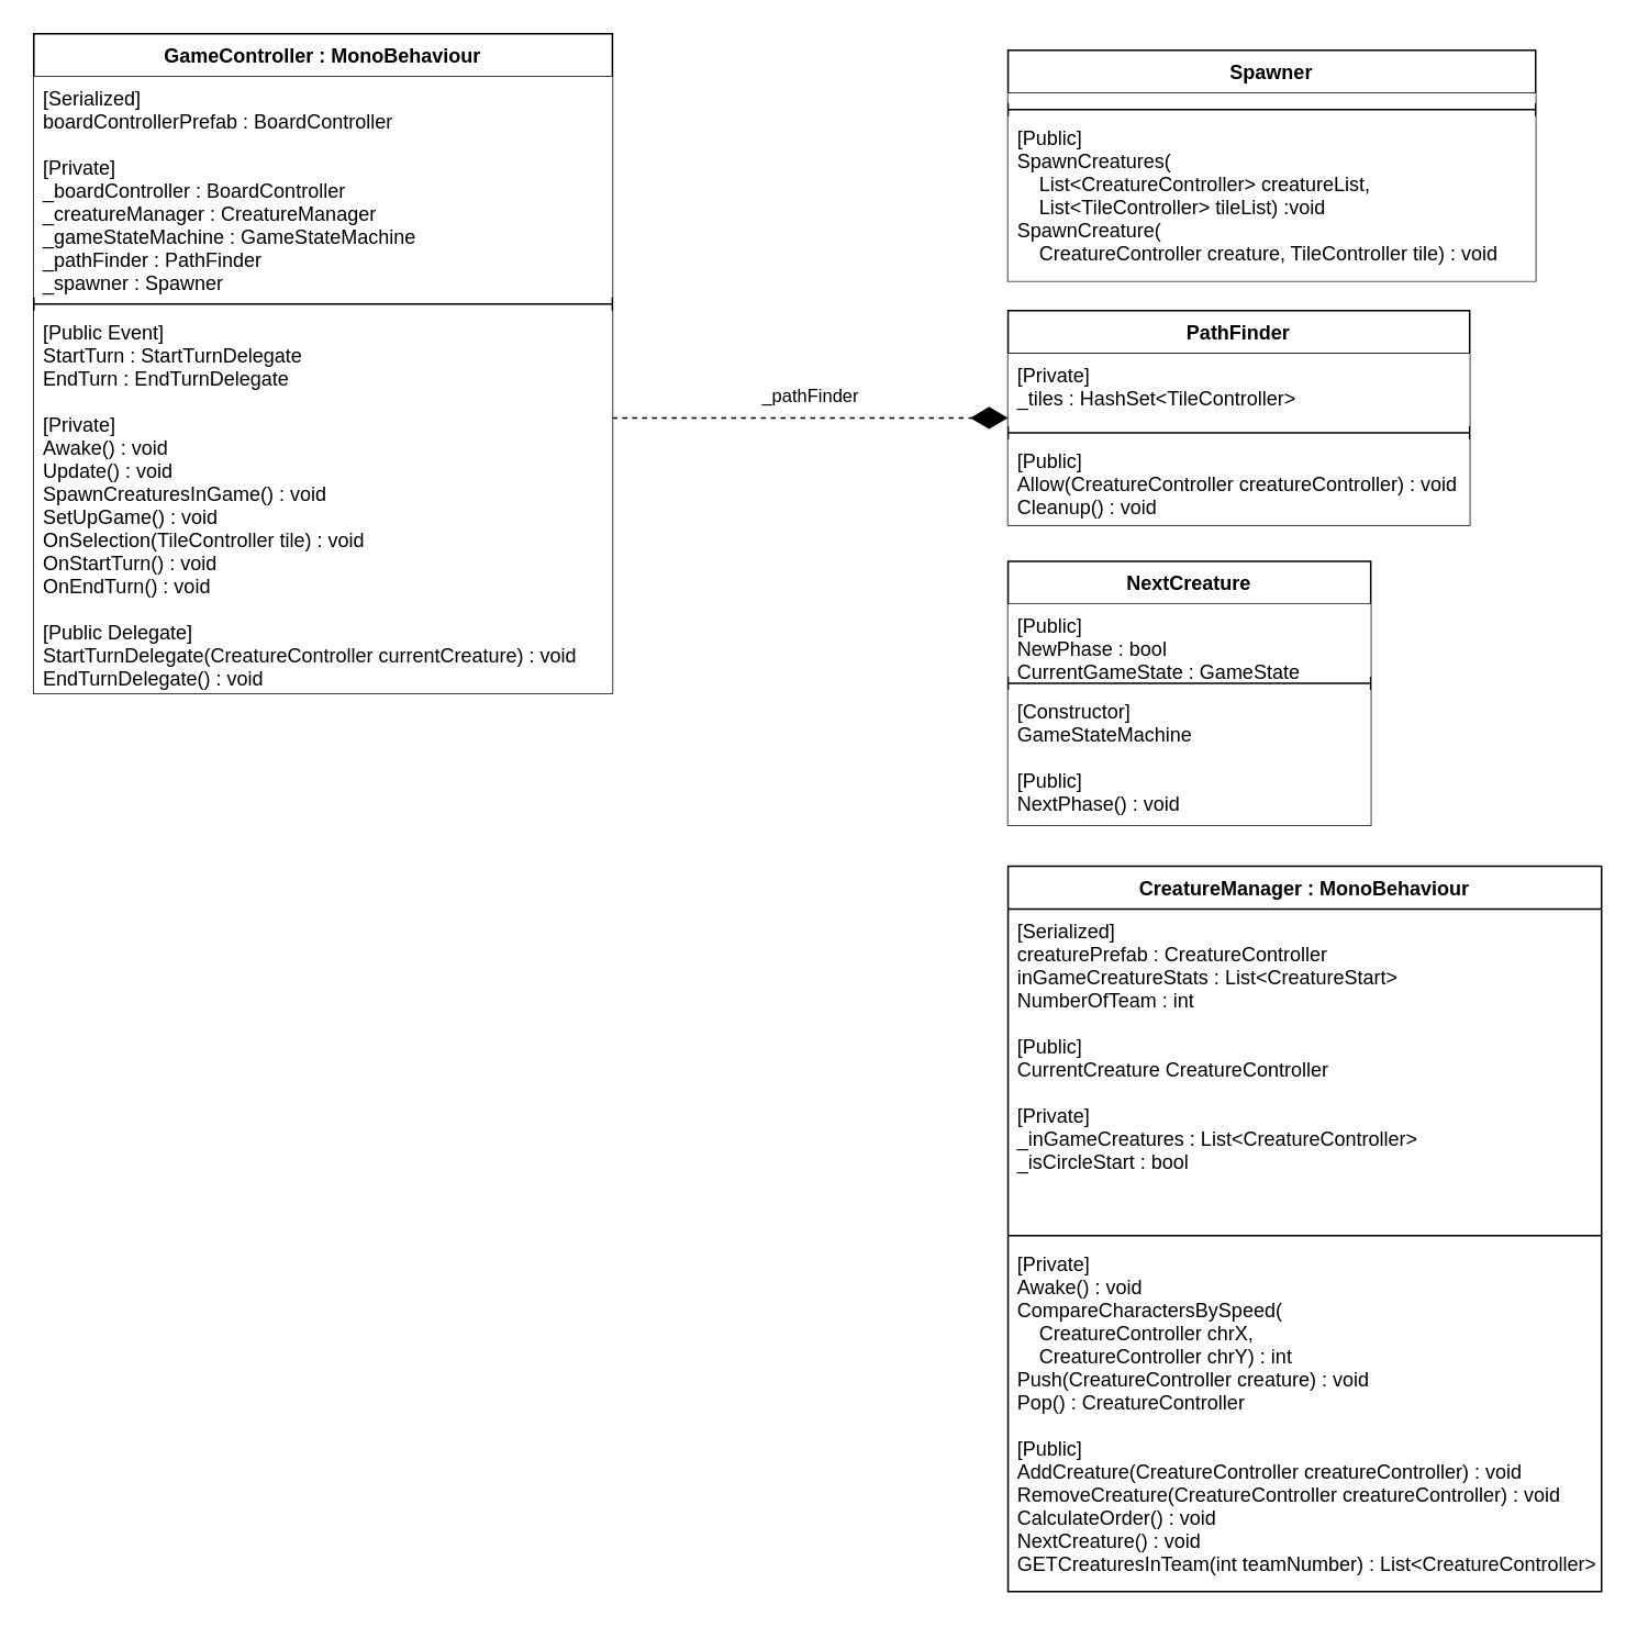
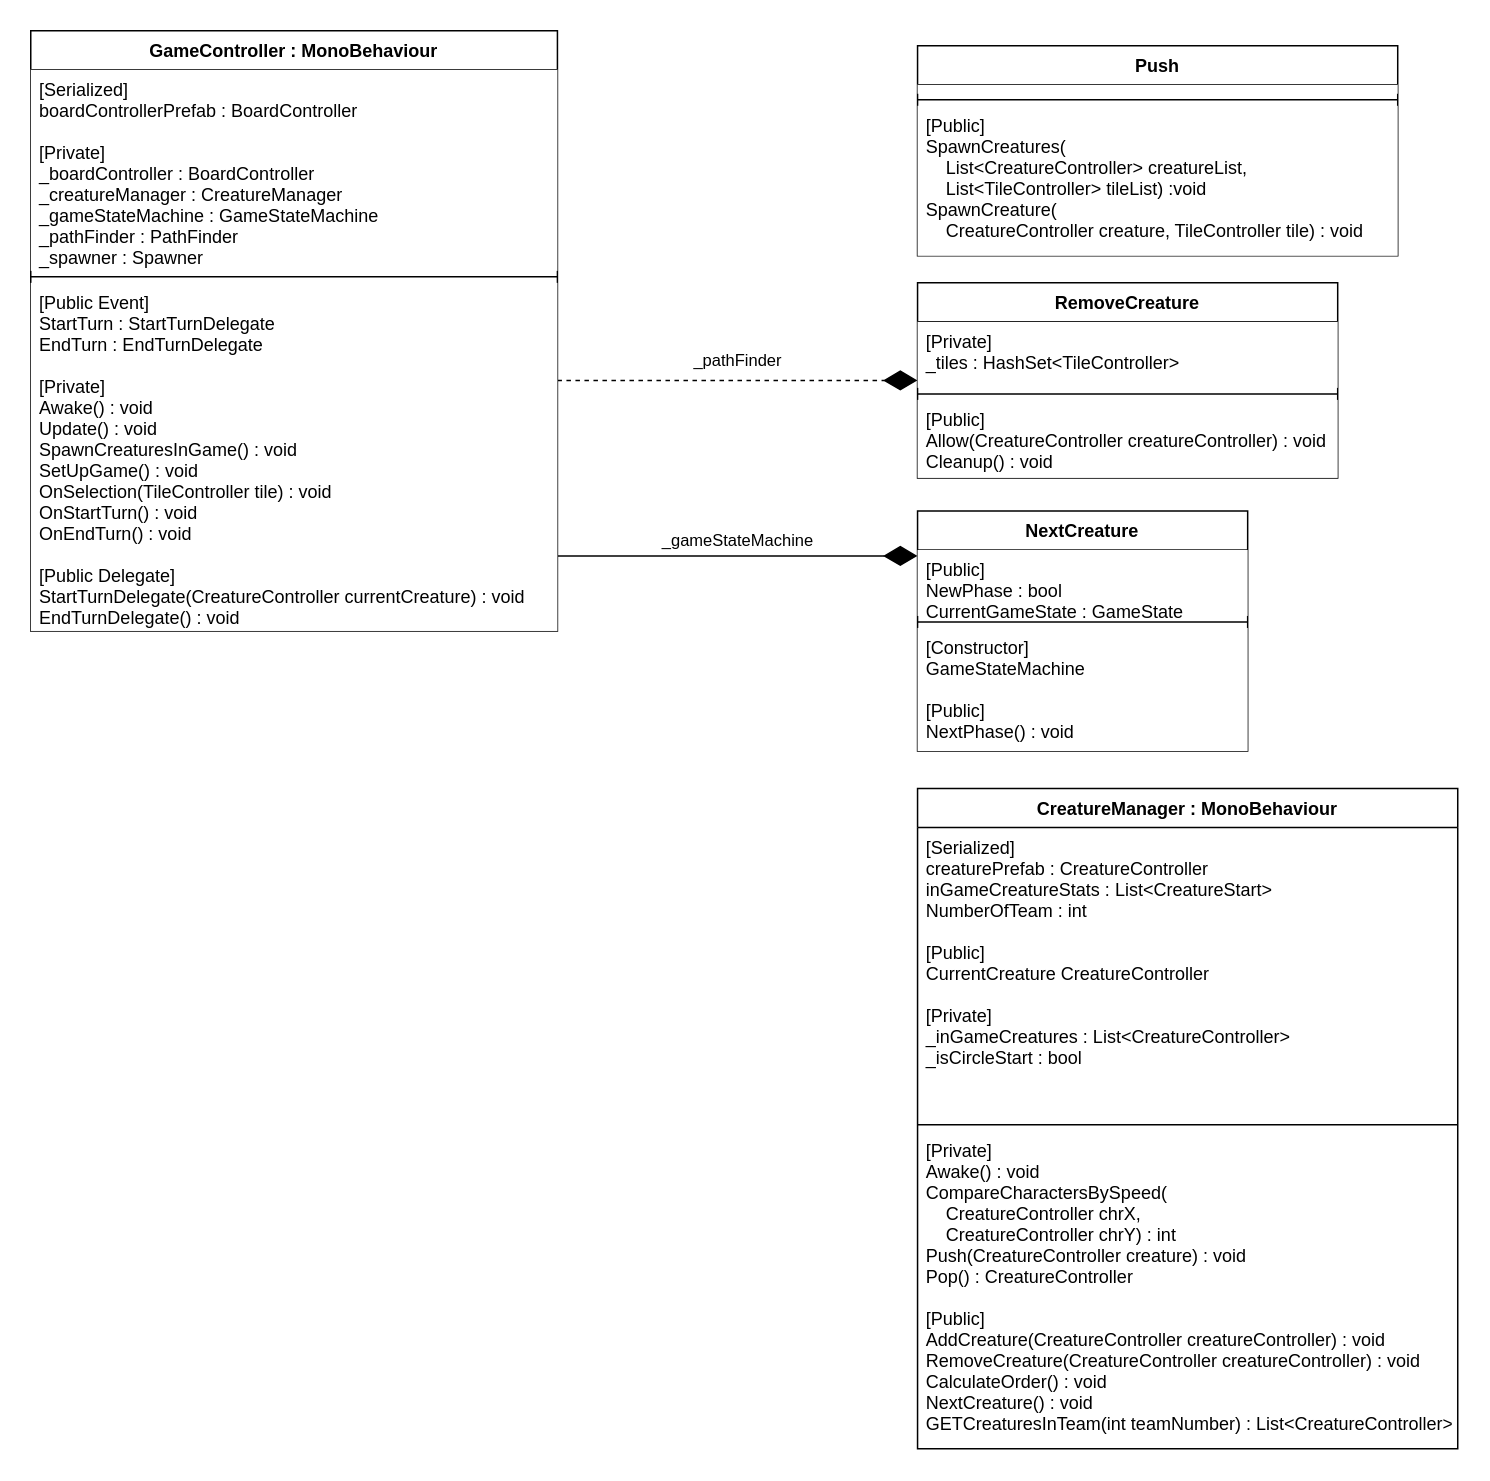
- <mxCell id="8" value="Spawner" style="swimlane;fontStyle=1;align=center;verticalAlign=top;childLayout=stackLayout;horizontal=1;startSize=26;horizontalStack=0;resizeParent=1;resizeParentMax=0;resizeLast=0;collapsible=1;marginBottom=0;rounded=0;glass=0;labelBackgroundColor=none;sketch=0;" vertex="1" parent="1"><mxGeometry x="611" y="30" width="320" height="140" as="geometry" /></mxCell>
+ <mxCell id="8" value="Push" style="swimlane;fontStyle=1;align=center;verticalAlign=top;childLayout=stackLayout;horizontal=1;startSize=26;horizontalStack=0;resizeParent=1;resizeParentMax=0;resizeLast=0;collapsible=1;marginBottom=0;rounded=0;glass=0;labelBackgroundColor=none;sketch=0;" vertex="1" parent="1"><mxGeometry x="611" y="30" width="320" height="140" as="geometry" /></mxCell>
- <mxCell id="12" value="PathFinder" style="swimlane;fontStyle=1;align=center;verticalAlign=top;childLayout=stackLayout;horizontal=1;startSize=26;horizontalStack=0;resizeParent=1;resizeParentMax=0;resizeLast=0;collapsible=1;marginBottom=0;rounded=0;glass=0;labelBackgroundColor=none;sketch=0;" vertex="1" parent="1"><mxGeometry x="611" y="188" width="280" height="130" as="geometry" /></mxCell>
+ <mxCell id="12" value="RemoveCreature" style="swimlane;fontStyle=1;align=center;verticalAlign=top;childLayout=stackLayout;horizontal=1;startSize=26;horizontalStack=0;resizeParent=1;resizeParentMax=0;resizeLast=0;collapsible=1;marginBottom=0;rounded=0;glass=0;labelBackgroundColor=none;sketch=0;" vertex="1" parent="1"><mxGeometry x="611" y="188" width="280" height="130" as="geometry" /></mxCell>
+ <mxCell id="3" value="_gameStateMachine" style="edgeStyle=orthogonalEdgeStyle;rounded=0;orthogonalLoop=1;jettySize=auto;html=1;endArrow=diamondThin;endFill=1;startSize=20;endSize=20;" edge="1" parent="1" source="4" target="16"><mxGeometry y="10" relative="1" as="geometry"><Array as="points"><mxPoint x="561" y="370" /><mxPoint x="561" y="370" /></Array><mxPoint as="offset" /></mxGeometry></mxCell>
